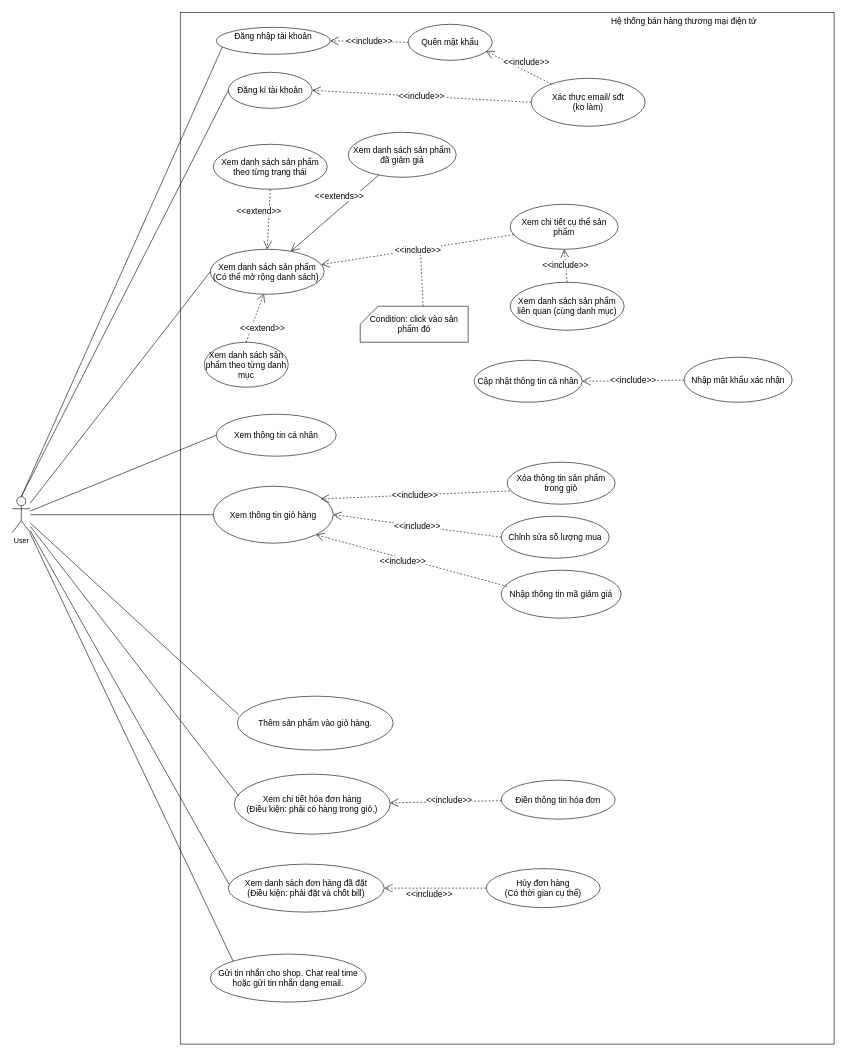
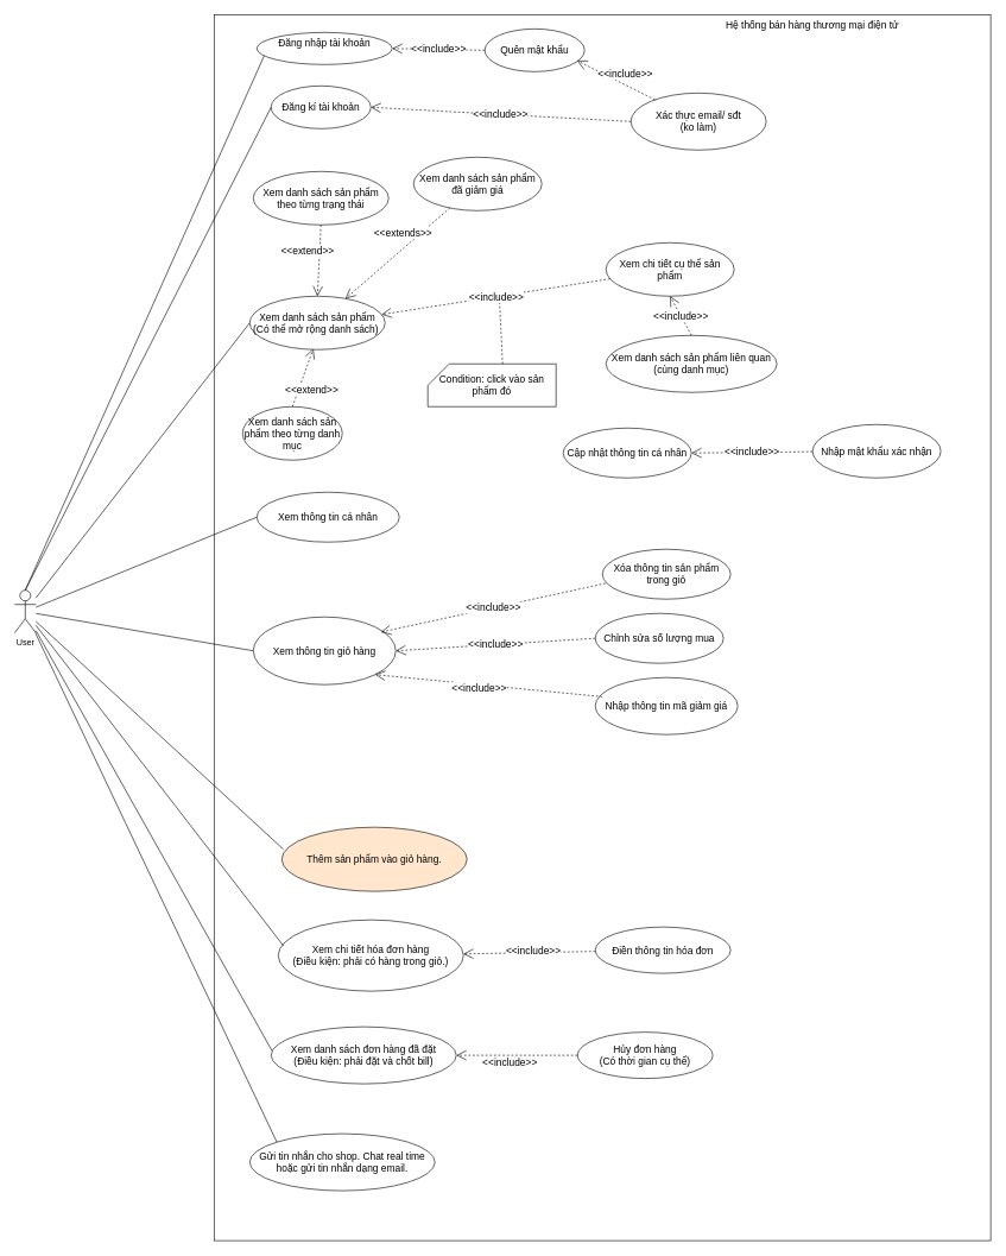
- <mxCell id="13" value="&lt;font style=&quot;font-size: 14px;&quot;&gt;&amp;lt;&amp;lt;extends&amp;gt;&amp;gt;&lt;/font&gt;" style="endArrow=open;endSize=12;dashed=0;html=1;rounded=0;" parent="1" source="8" target="14" edge="1"><mxGeometry x="-0.254" y="-17" width="160" relative="1" as="geometry"><mxPoint x="740" y="340" as="sourcePoint" /><mxPoint x="590" y="322" as="targetPoint" /><mxPoint as="offset" /></mxGeometry></mxCell>
+ <mxCell id="13" value="&lt;font style=&quot;font-size: 14px;&quot;&gt;&amp;lt;&amp;lt;extends&amp;gt;&amp;gt;&lt;/font&gt;" style="endArrow=open;endSize=12;dashed=1;html=1;rounded=0;" parent="1" source="8" target="14" edge="1"><mxGeometry x="-0.254" y="-17" width="160" relative="1" as="geometry"><mxPoint x="740" y="340" as="sourcePoint" /><mxPoint x="590" y="322" as="targetPoint" /><mxPoint as="offset" /></mxGeometry></mxCell>
- <mxCell id="20" value="&lt;span style=&quot;font-size: 14px;&quot;&gt;Xem danh sách sản phẩm liên quan (cùng danh mục)&lt;/span&gt;" style="ellipse;whiteSpace=wrap;html=1;" parent="1" vertex="1"><mxGeometry x="850" y="470" width="190" height="80" as="geometry" /></mxCell>
+ <mxCell id="20" value="&lt;span style=&quot;font-size: 14px;&quot;&gt;Xem danh sách sản phẩm liên quan (cùng danh mục)&lt;/span&gt;" style="ellipse;whiteSpace=wrap;html=1;" parent="1" vertex="1"><mxGeometry x="850" y="470" width="240" height="80" as="geometry" /></mxCell>
- <mxCell id="24" value="&lt;font style=&quot;font-size: 14px;&quot;&gt;Xem thông tin giỏ hàng&lt;/font&gt;" style="ellipse;whiteSpace=wrap;html=1;" parent="1" vertex="1"><mxGeometry x="355" y="810" width="200" height="95" as="geometry" /></mxCell>
+ <mxCell id="24" value="&lt;font style=&quot;font-size: 14px;&quot;&gt;Xem thông tin giỏ hàng&lt;/font&gt;" style="ellipse;whiteSpace=wrap;html=1;" parent="1" vertex="1"><mxGeometry x="355" y="865" width="200" height="95" as="geometry" /></mxCell>
- <mxCell id="49" value="&lt;span style=&quot;font-size: 14px;&quot;&gt;Thêm sản phẩm vào giỏ hàng.&lt;br&gt;&lt;/span&gt;" style="ellipse;whiteSpace=wrap;html=1;" parent="1" vertex="1"><mxGeometry x="395" y="1160" width="260" height="90" as="geometry" /></mxCell>
+ <mxCell id="49" value="&lt;span style=&quot;font-size: 14px;&quot;&gt;Thêm sản phẩm vào giỏ hàng.&lt;br&gt;&lt;/span&gt;" style="ellipse;whiteSpace=wrap;html=1;fillColor=#ffe6cc;" parent="1" vertex="1"><mxGeometry x="395" y="1160" width="260" height="90" as="geometry" /></mxCell>
